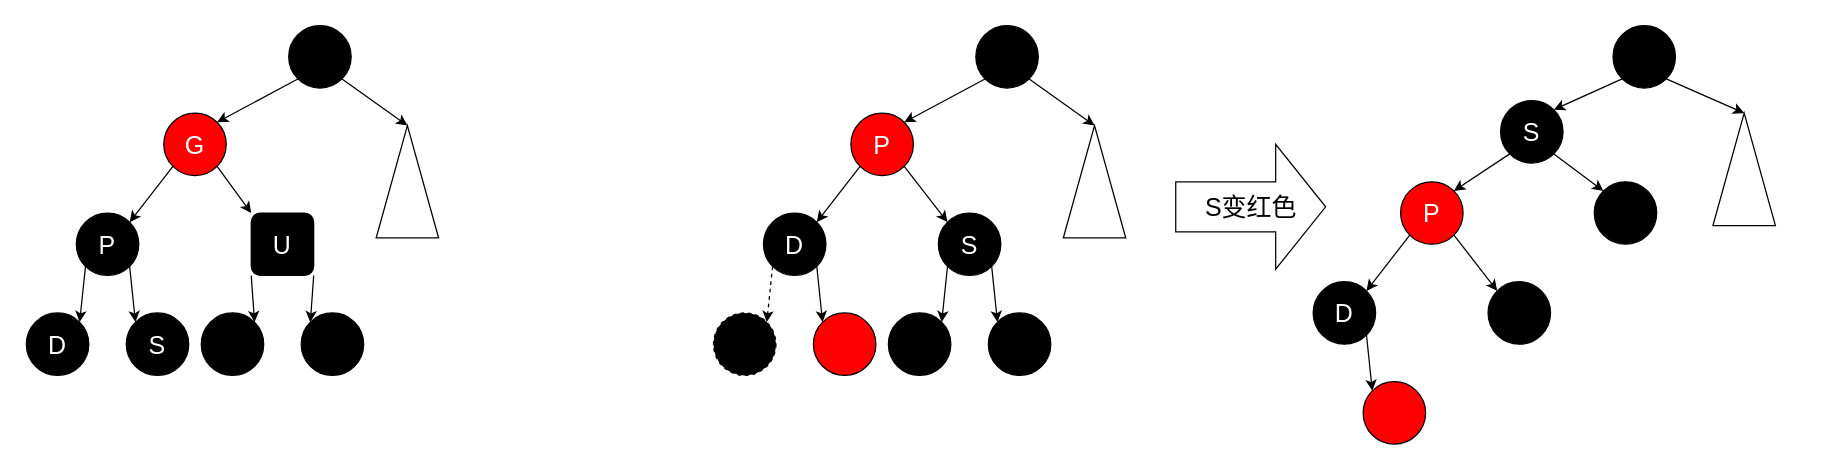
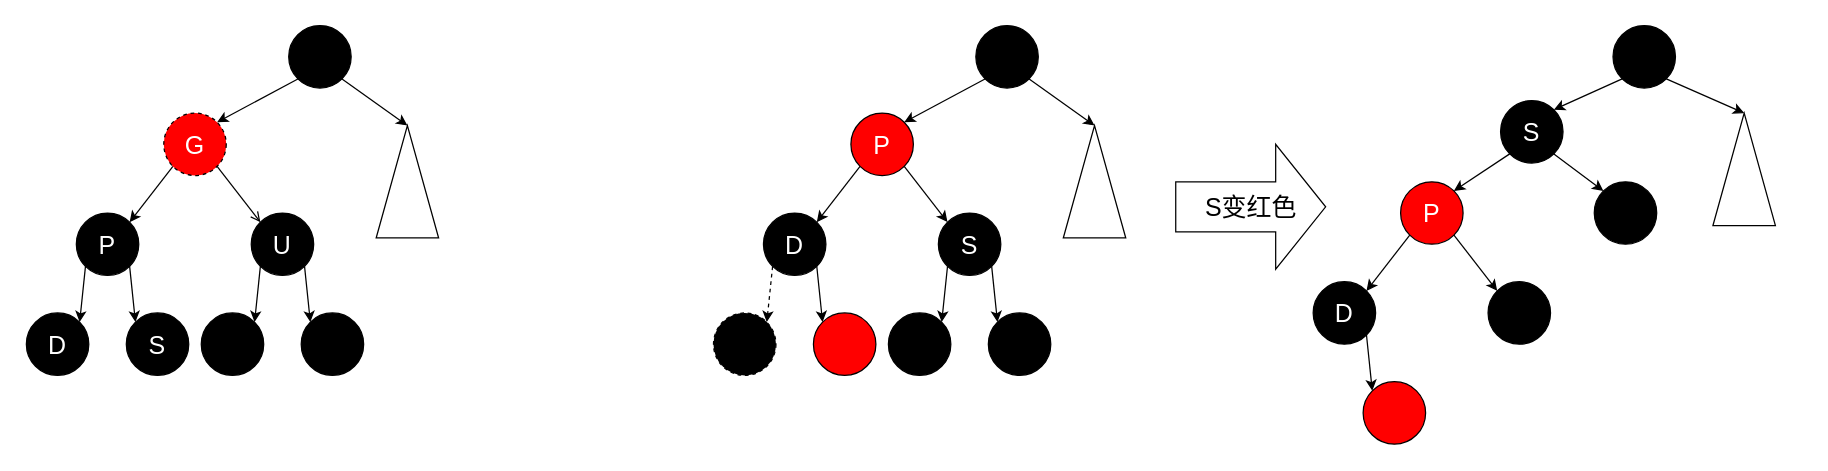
- <mxCell id="7" value="&lt;font color=&quot;#ffffff&quot;&gt;&lt;span style=&quot;font-size: 20px;&quot;&gt;G&lt;br&gt;&lt;/span&gt;&lt;/font&gt;" style="ellipse;whiteSpace=wrap;html=1;aspect=fixed;fillColor=#FF0000;" parent="1" vertex="1"><mxGeometry x="130" y="90" width="50" height="50" as="geometry" /></mxCell>
+ <mxCell id="7" value="&lt;font color=&quot;#ffffff&quot;&gt;&lt;span style=&quot;font-size: 20px;&quot;&gt;G&lt;br&gt;&lt;/span&gt;&lt;/font&gt;" style="ellipse;whiteSpace=wrap;html=1;aspect=fixed;fillColor=#FF0000;dashed=1;" parent="1" vertex="1"><mxGeometry x="130" y="90" width="50" height="50" as="geometry" /></mxCell>
- <mxCell id="6" style="edgeStyle=none;rounded=0;orthogonalLoop=1;jettySize=auto;html=1;exitX=1;exitY=1;exitDx=0;exitDy=0;entryX=0;entryY=0;entryDx=0;entryDy=0;fontSize=20;fontColor=#FFFFFF;" parent="1" source="7" target="4" edge="1"><mxGeometry relative="1" as="geometry" /></mxCell>
+ <mxCell id="6" style="edgeStyle=none;rounded=0;orthogonalLoop=1;jettySize=auto;html=1;exitX=1;exitY=1;exitDx=0;exitDy=0;entryX=0;entryY=0;entryDx=0;entryDy=0;fontSize=20;fontColor=#FFFFFF;endArrow=open;" parent="1" source="7" target="4" edge="1"><mxGeometry relative="1" as="geometry" /></mxCell>
- <mxCell id="4" value="&lt;font style=&quot;font-size: 20px;&quot; color=&quot;#ffffff&quot;&gt;U&lt;/font&gt;" style="whiteSpace=wrap;html=1;aspect=fixed;fillColor=#000000;rounded=1;" parent="1" vertex="1"><mxGeometry x="200" y="170" width="50" height="50" as="geometry" /></mxCell>
+ <mxCell id="4" value="&lt;font style=&quot;font-size: 20px;&quot; color=&quot;#ffffff&quot;&gt;U&lt;/font&gt;" style="ellipse;whiteSpace=wrap;html=1;aspect=fixed;fillColor=#000000;" parent="1" vertex="1"><mxGeometry x="200" y="170" width="50" height="50" as="geometry" /></mxCell>
